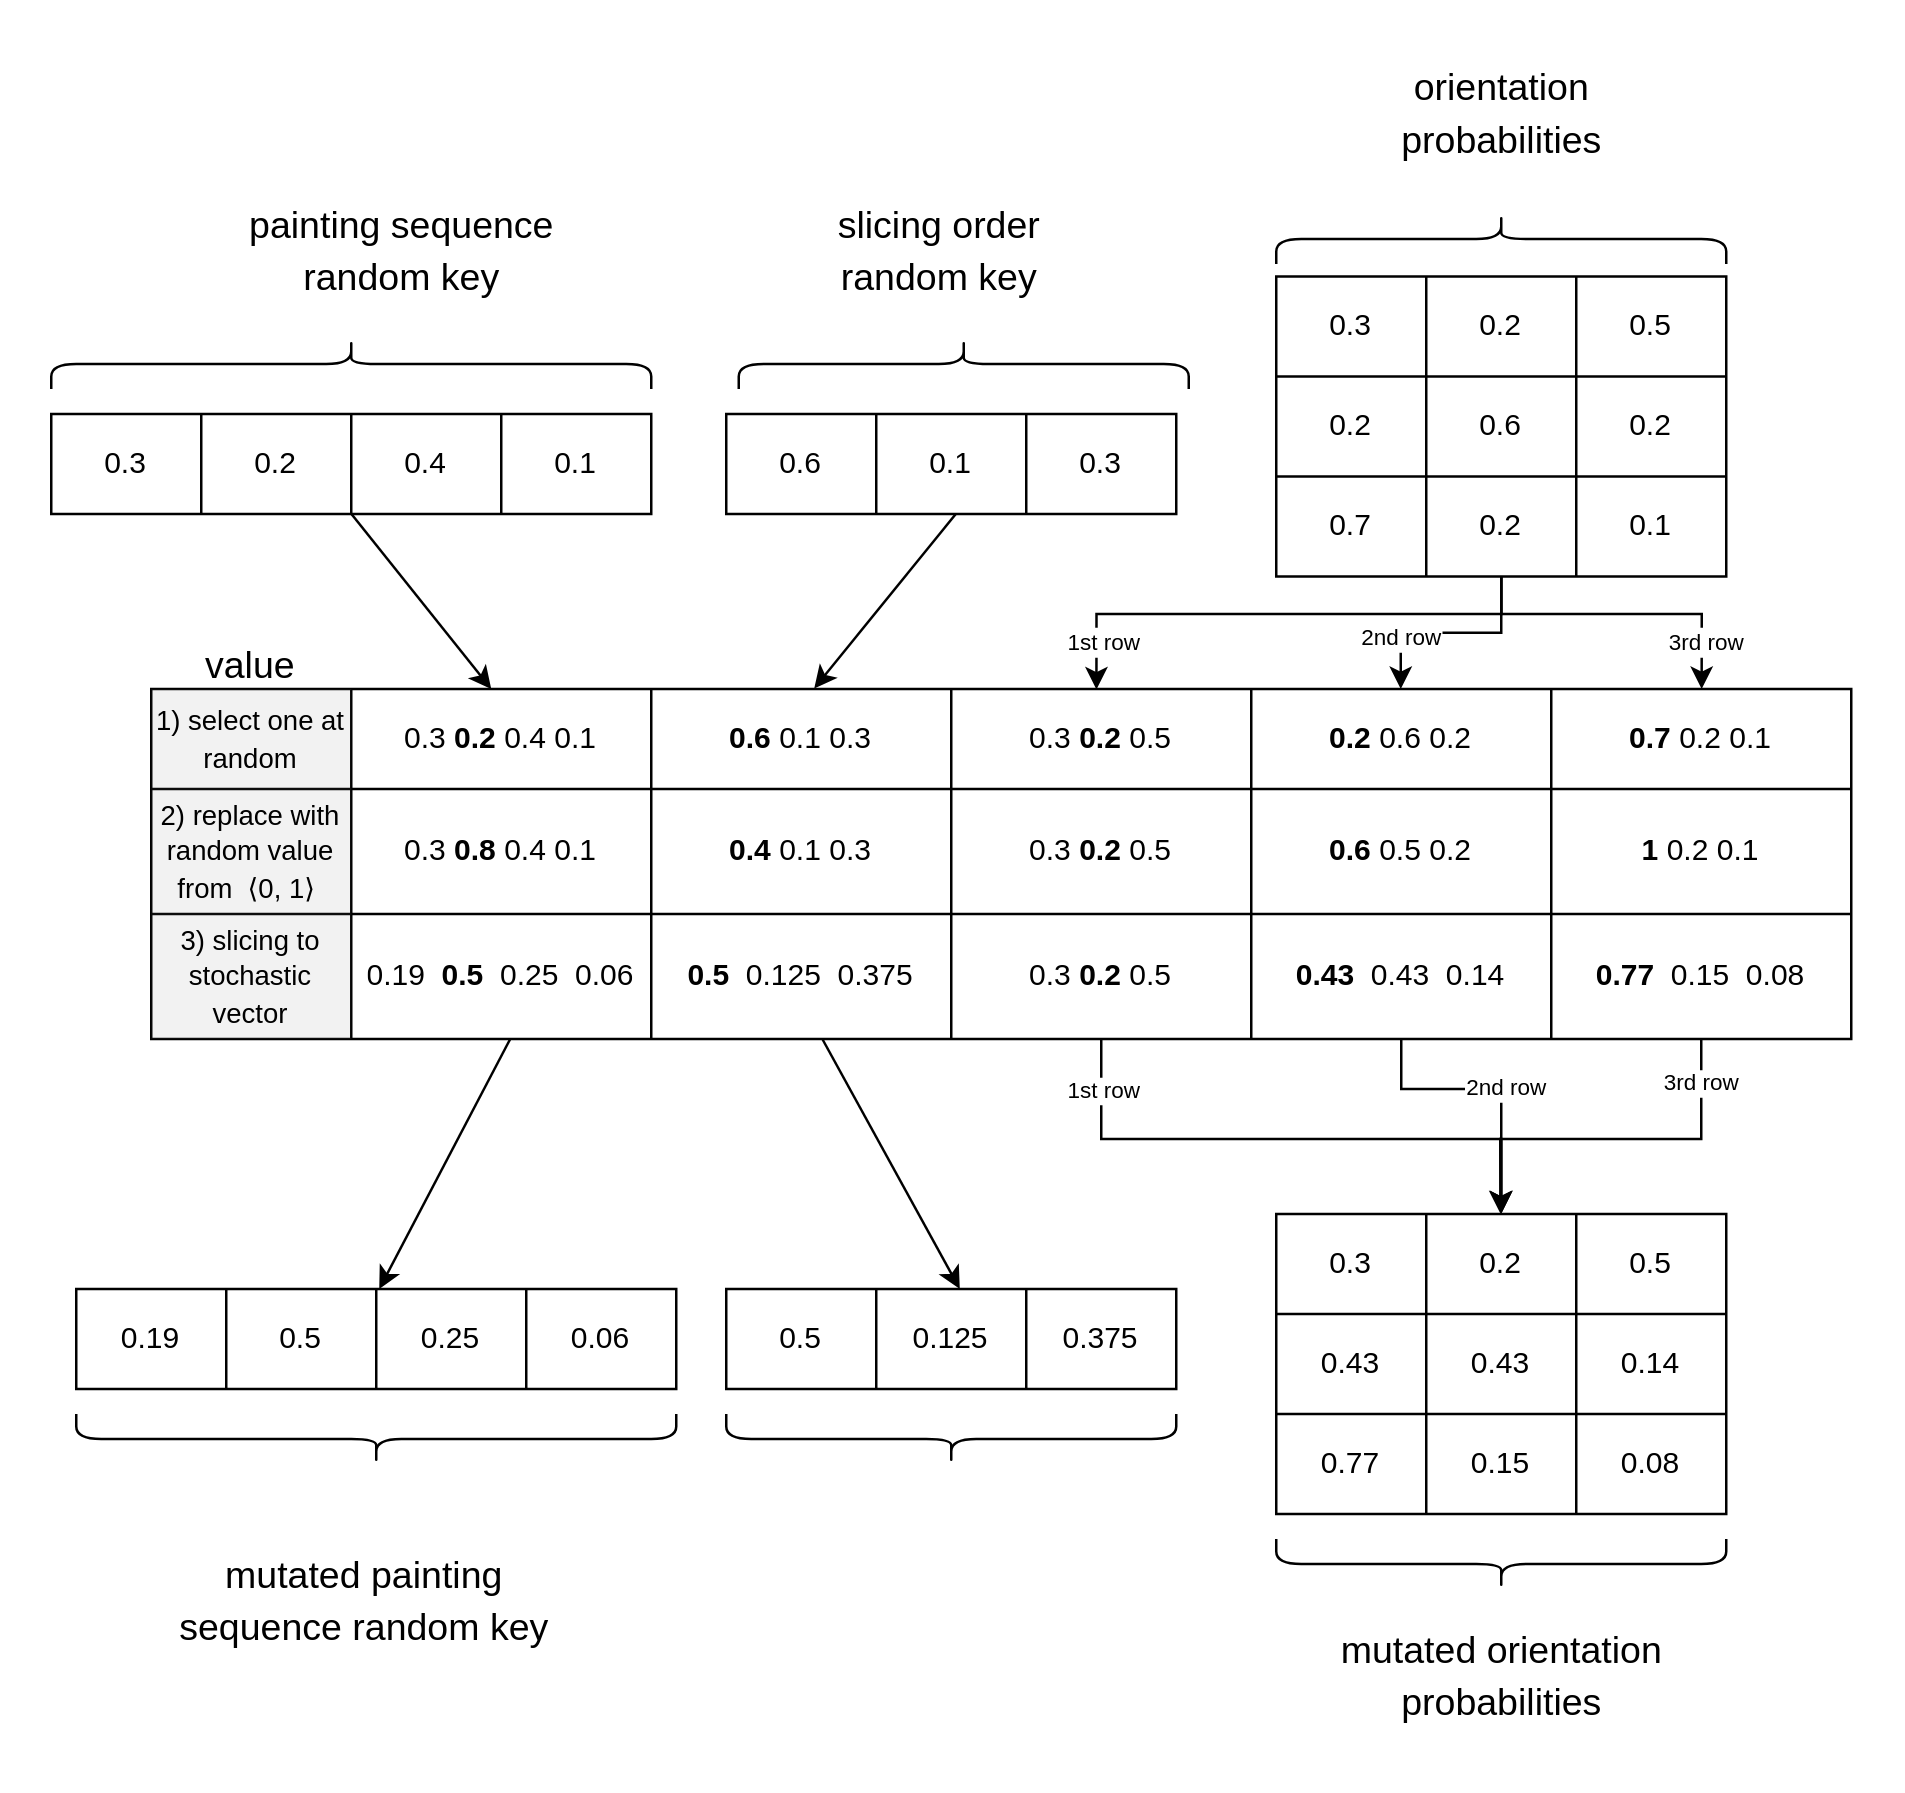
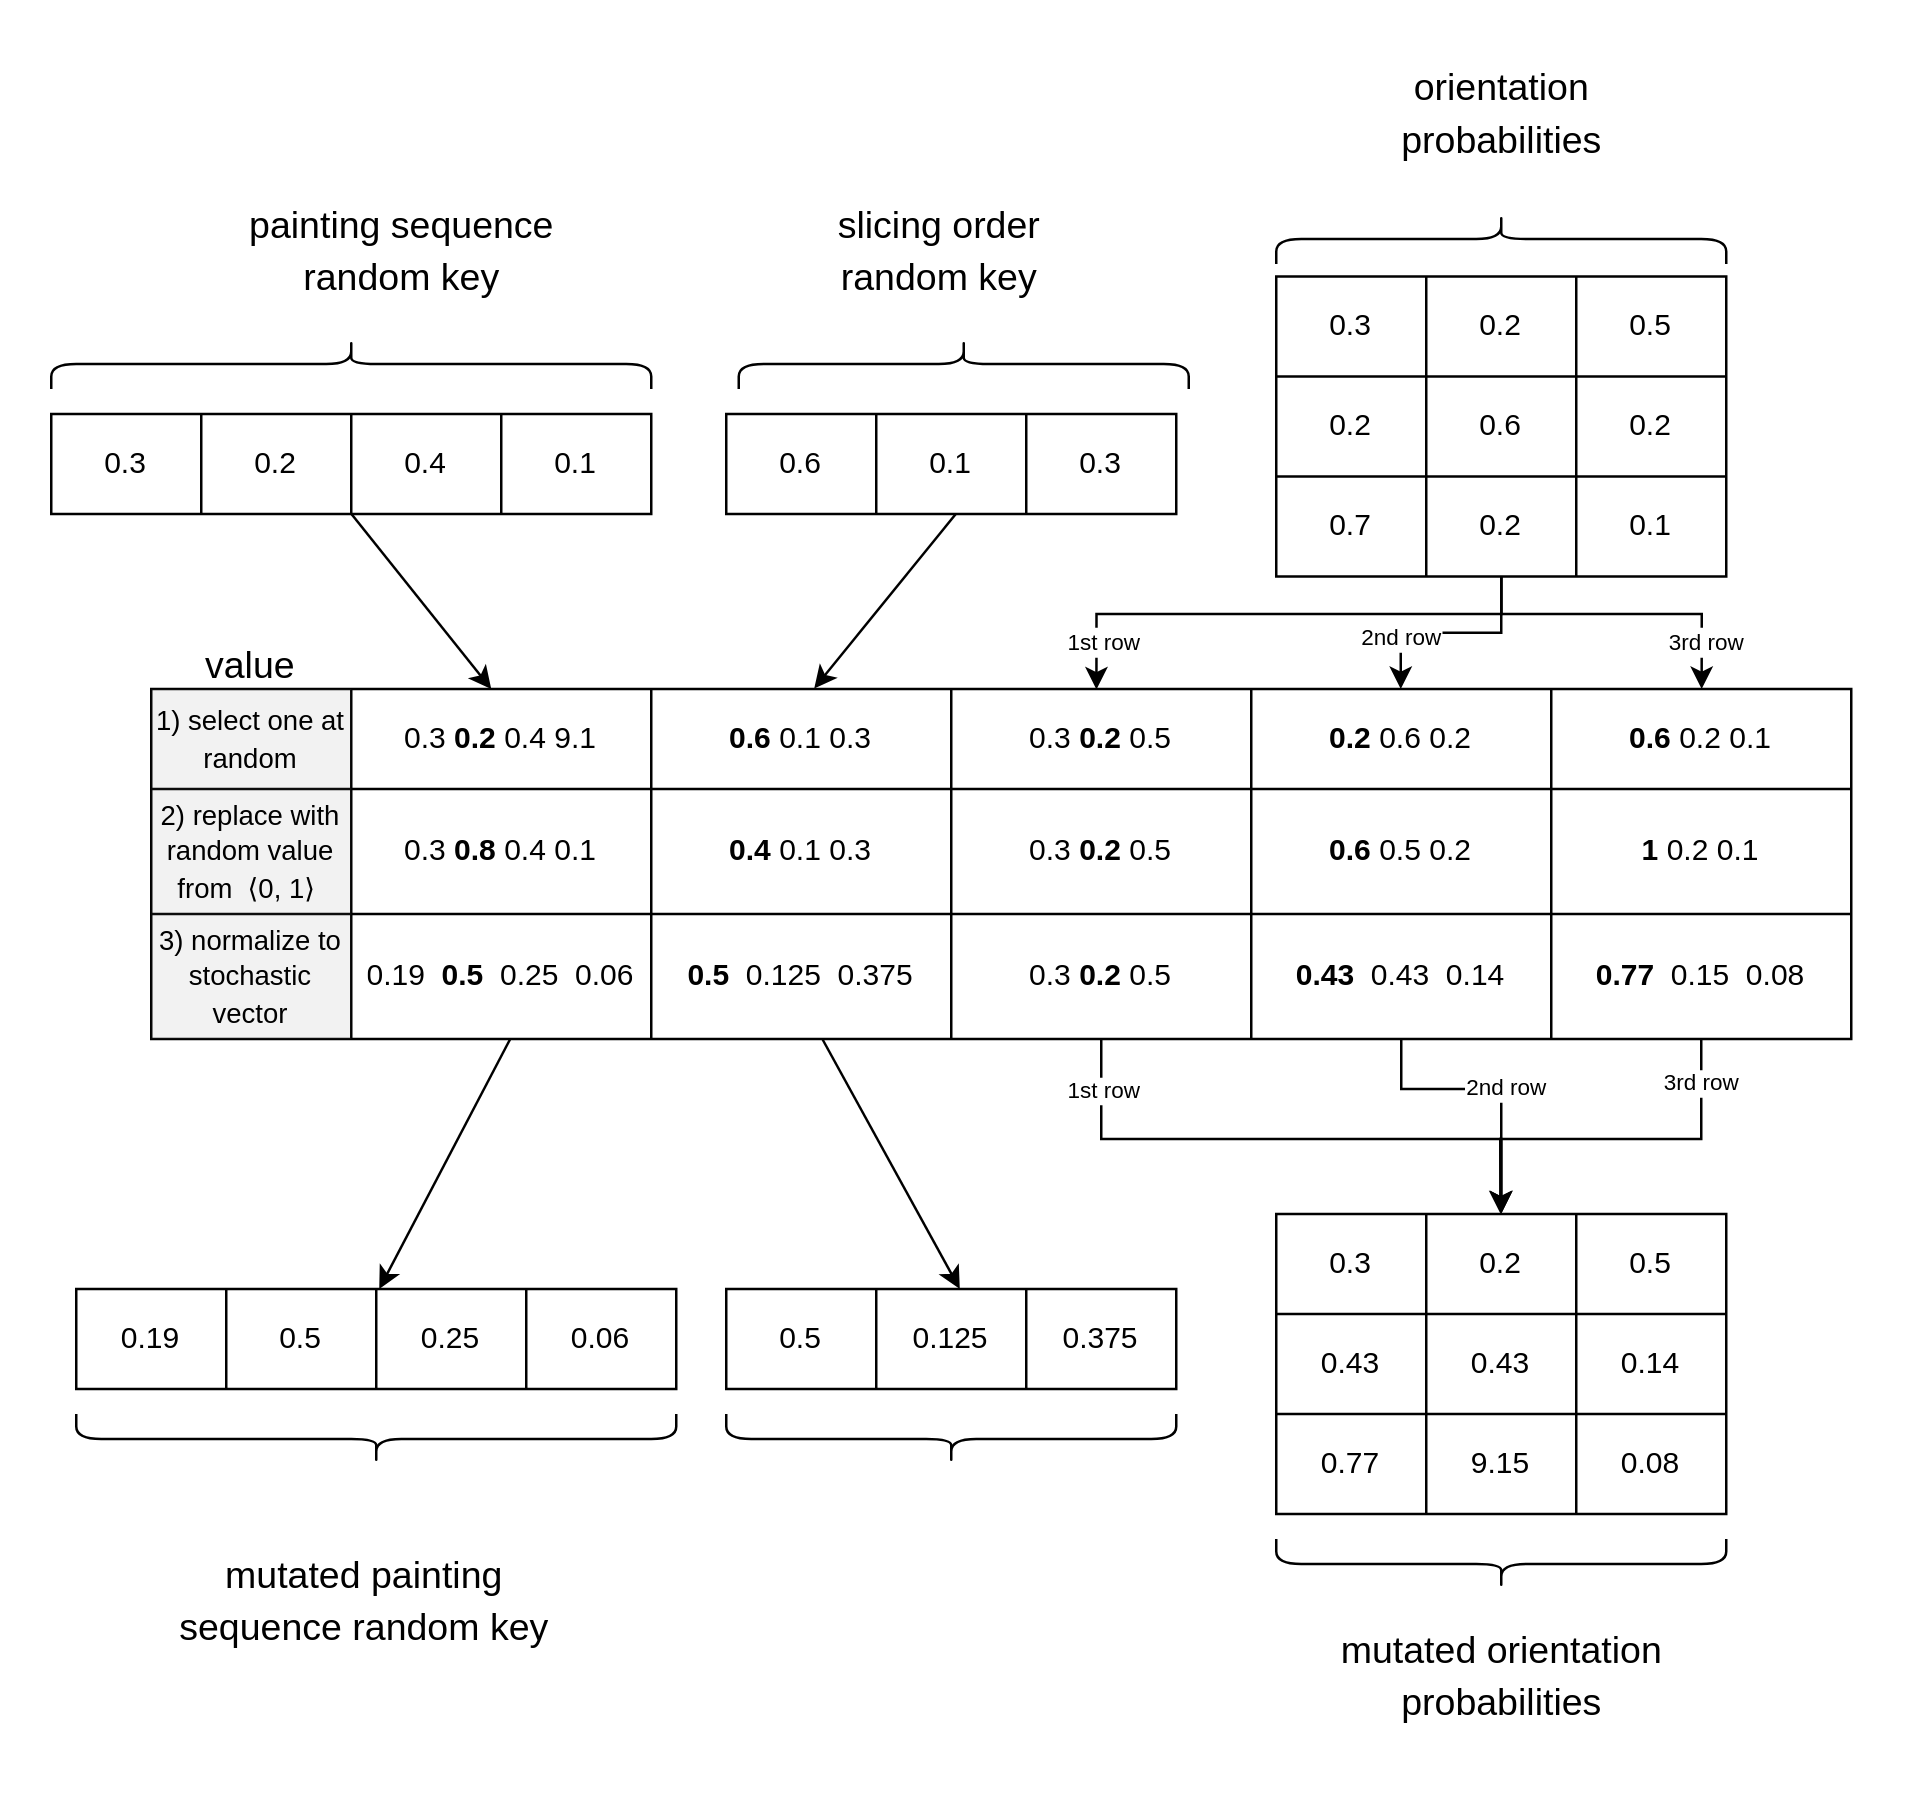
- <mxCell id="50" value="0.3&lt;span style=&quot;white-space: pre;&quot;&gt; &lt;/span&gt;&lt;b&gt;0.2&lt;/b&gt;&lt;span style=&quot;white-space: pre;&quot;&gt; &lt;/span&gt;0.4&lt;span style=&quot;white-space: pre;&quot;&gt; &lt;/span&gt;0.1" style="shape=partialRectangle;html=1;whiteSpace=wrap;connectable=0;fillColor=none;top=0;left=0;bottom=0;right=0;overflow=hidden;" parent="48" vertex="1"><mxGeometry x="80" width="120" height="40" as="geometry"><mxRectangle width="120" height="40" as="alternateBounds" /></mxGeometry></mxCell>
+ <mxCell id="50" value="0.3&lt;span style=&quot;white-space: pre;&quot;&gt; &lt;/span&gt;&lt;b&gt;0.2&lt;/b&gt;&lt;span style=&quot;white-space: pre;&quot;&gt; &lt;/span&gt;0.4&lt;span style=&quot;white-space: pre;&quot;&gt; &lt;/span&gt;9.1" style="shape=partialRectangle;html=1;whiteSpace=wrap;connectable=0;fillColor=none;top=0;left=0;bottom=0;right=0;overflow=hidden;" parent="48" vertex="1"><mxGeometry x="80" width="120" height="40" as="geometry"><mxRectangle width="120" height="40" as="alternateBounds" /></mxGeometry></mxCell>
- <mxCell id="54" value="&lt;b&gt;0.7&lt;/b&gt;&lt;span style=&quot;white-space: pre;&quot;&gt; &lt;/span&gt;0.2&lt;span style=&quot;white-space: pre;&quot;&gt; &lt;/span&gt;0.1" style="shape=partialRectangle;html=1;whiteSpace=wrap;connectable=0;fillColor=none;top=0;left=0;bottom=0;right=0;overflow=hidden;" parent="48" vertex="1"><mxGeometry x="560" width="120" height="40" as="geometry"><mxRectangle width="120" height="40" as="alternateBounds" /></mxGeometry></mxCell>
+ <mxCell id="54" value="&lt;b&gt;0.6&lt;/b&gt;&lt;span style=&quot;white-space: pre;&quot;&gt; &lt;/span&gt;0.2&lt;span style=&quot;white-space: pre;&quot;&gt; &lt;/span&gt;0.1" style="shape=partialRectangle;html=1;whiteSpace=wrap;connectable=0;fillColor=none;top=0;left=0;bottom=0;right=0;overflow=hidden;" parent="48" vertex="1"><mxGeometry x="560" width="120" height="40" as="geometry"><mxRectangle width="120" height="40" as="alternateBounds" /></mxGeometry></mxCell>
- <mxCell id="63" value="&lt;font style=&quot;font-size: 11px;&quot;&gt;3) slicing to stochastic vector&lt;/font&gt;" style="shape=partialRectangle;html=1;whiteSpace=wrap;connectable=0;fillColor=#808080;top=0;left=0;bottom=0;right=0;overflow=hidden;fontColor=default;labelBorderColor=none;labelBackgroundColor=none;strokeColor=#36393d;gradientColor=none;opacity=10;" parent="62" vertex="1"><mxGeometry width="80" height="50" as="geometry"><mxRectangle width="80" height="50" as="alternateBounds" /></mxGeometry></mxCell>
+ <mxCell id="63" value="&lt;font style=&quot;font-size: 11px;&quot;&gt;3) normalize to stochastic vector&lt;/font&gt;" style="shape=partialRectangle;html=1;whiteSpace=wrap;connectable=0;fillColor=#808080;top=0;left=0;bottom=0;right=0;overflow=hidden;fontColor=default;labelBorderColor=none;labelBackgroundColor=none;strokeColor=#36393d;gradientColor=none;opacity=10;" parent="62" vertex="1"><mxGeometry width="80" height="50" as="geometry"><mxRectangle width="80" height="50" as="alternateBounds" /></mxGeometry></mxCell>
- <mxCell id="96" value="0.15" style="shape=partialRectangle;html=1;whiteSpace=wrap;connectable=0;fillColor=none;top=0;left=0;bottom=0;right=0;overflow=hidden;" parent="94" vertex="1"><mxGeometry x="60" width="60" height="40" as="geometry"><mxRectangle width="60" height="40" as="alternateBounds" /></mxGeometry></mxCell>
+ <mxCell id="96" value="9.15" style="shape=partialRectangle;html=1;whiteSpace=wrap;connectable=0;fillColor=none;top=0;left=0;bottom=0;right=0;overflow=hidden;" parent="94" vertex="1"><mxGeometry x="60" width="60" height="40" as="geometry"><mxRectangle width="60" height="40" as="alternateBounds" /></mxGeometry></mxCell>
